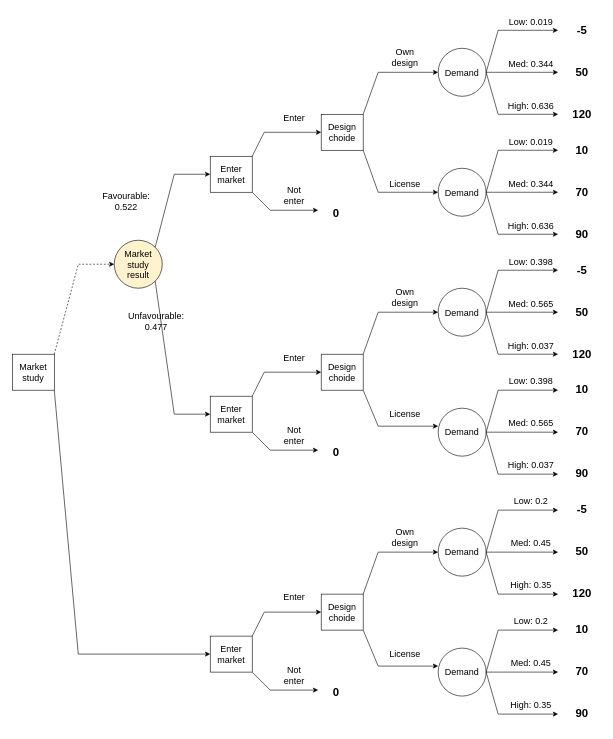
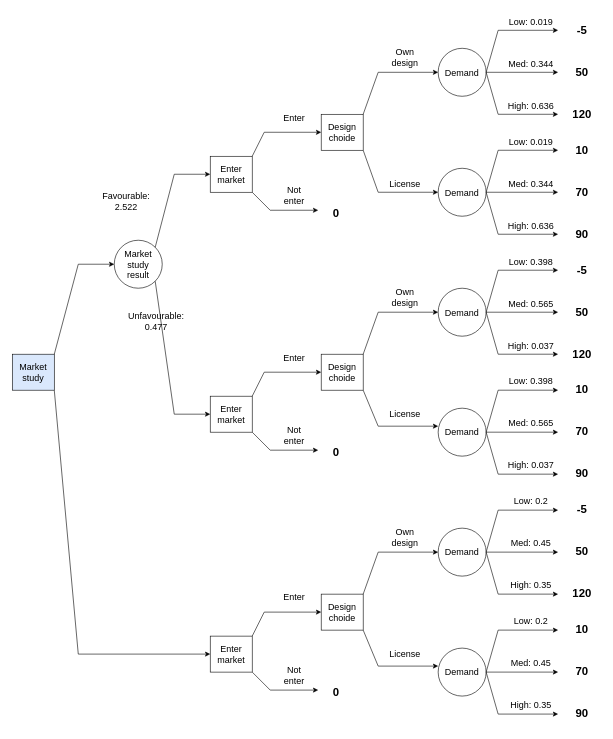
- <mxCell id="8" value="Favourable:&lt;br&gt;0.522" style="text;html=1;strokeColor=none;fillColor=none;align=center;verticalAlign=middle;whiteSpace=wrap;rounded=0;fontSize=15;" vertex="1" parent="1"><mxGeometry x="180" y="320" width="60" height="30" as="geometry" /></mxCell>
+ <mxCell id="8" value="Favourable:&lt;br&gt;2.522" style="text;html=1;strokeColor=none;fillColor=none;align=center;verticalAlign=middle;whiteSpace=wrap;rounded=0;fontSize=15;" vertex="1" parent="1"><mxGeometry x="180" y="320" width="60" height="30" as="geometry" /></mxCell>
- <mxCell id="4" value="Market study &lt;br&gt;result" style="ellipse;whiteSpace=wrap;html=1;aspect=fixed;fontSize=15;fillColor=#fff2cc;" vertex="1" parent="1"><mxGeometry x="190" y="400" width="80" height="80" as="geometry" /></mxCell>
+ <mxCell id="4" value="Market study &lt;br&gt;result" style="ellipse;whiteSpace=wrap;html=1;aspect=fixed;fontSize=15;" vertex="1" parent="1"><mxGeometry x="190" y="400" width="80" height="80" as="geometry" /></mxCell>
- <mxCell id="5" value="" style="endArrow=classic;html=1;rounded=0;entryX=0;entryY=0.5;entryDx=0;entryDy=0;exitX=1;exitY=0;exitDx=0;exitDy=0;dashed=1;" edge="1" parent="1" source="2" target="4"><mxGeometry width="50" height="50" relative="1" as="geometry"><mxPoint x="130" y="580" as="sourcePoint" /><mxPoint x="290" y="470" as="targetPoint" /><Array as="points"><mxPoint x="130" y="440" /></Array></mxGeometry></mxCell>
+ <mxCell id="5" value="" style="endArrow=classic;html=1;rounded=0;entryX=0;entryY=0.5;entryDx=0;entryDy=0;exitX=1;exitY=0;exitDx=0;exitDy=0;" edge="1" parent="1" source="2" target="4"><mxGeometry width="50" height="50" relative="1" as="geometry"><mxPoint x="130" y="580" as="sourcePoint" /><mxPoint x="290" y="470" as="targetPoint" /><Array as="points"><mxPoint x="130" y="440" /></Array></mxGeometry></mxCell>
- <mxCell id="2" value="Market study" style="rounded=0;whiteSpace=wrap;html=1;fontSize=15;" vertex="1" parent="1"><mxGeometry x="20" y="590" width="70" height="60" as="geometry" /></mxCell>
+ <mxCell id="2" value="Market study" style="rounded=0;whiteSpace=wrap;html=1;fontSize=15;fillColor=#dae8fc;" vertex="1" parent="1"><mxGeometry x="20" y="590" width="70" height="60" as="geometry" /></mxCell>
